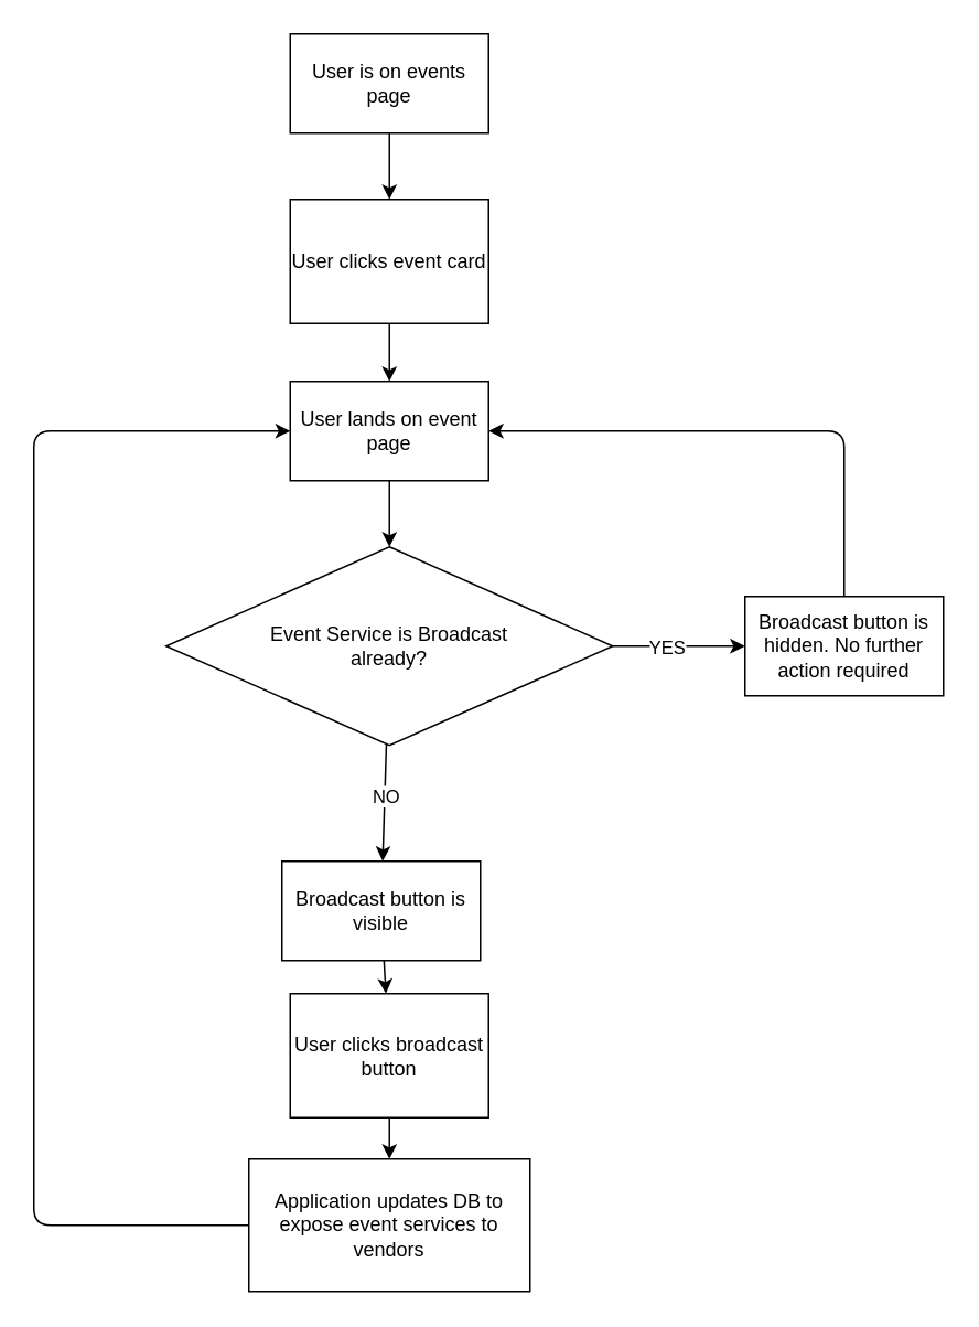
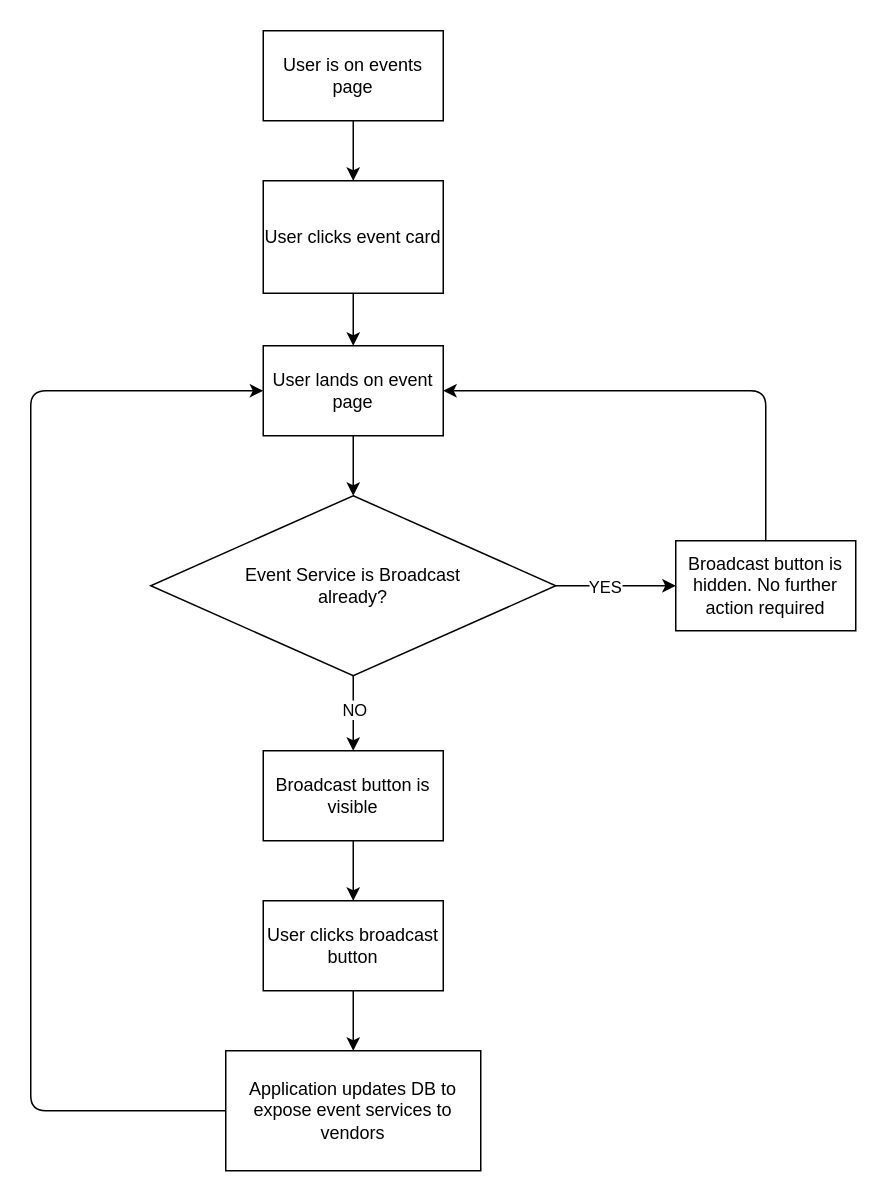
- <mxCell id="14" value="Broadcast button is visible" style="whiteSpace=wrap;html=1;rounded=0;" parent="1" vertex="1"><mxGeometry x="170" y="520" width="120" height="60" as="geometry" /></mxCell>
+ <mxCell id="14" value="Broadcast button is visible" style="whiteSpace=wrap;html=1;rounded=0;" parent="1" vertex="1"><mxGeometry x="175" y="500" width="120" height="60" as="geometry" /></mxCell>
- <mxCell id="18" value="User clicks broadcast button" style="whiteSpace=wrap;html=1;rounded=0;" vertex="1" parent="1"><mxGeometry x="175" y="600" width="120" height="75" as="geometry" /></mxCell>
+ <mxCell id="18" value="User clicks broadcast button" style="whiteSpace=wrap;html=1;rounded=0;" vertex="1" parent="1"><mxGeometry x="175" y="600" width="120" height="60" as="geometry" /></mxCell>
